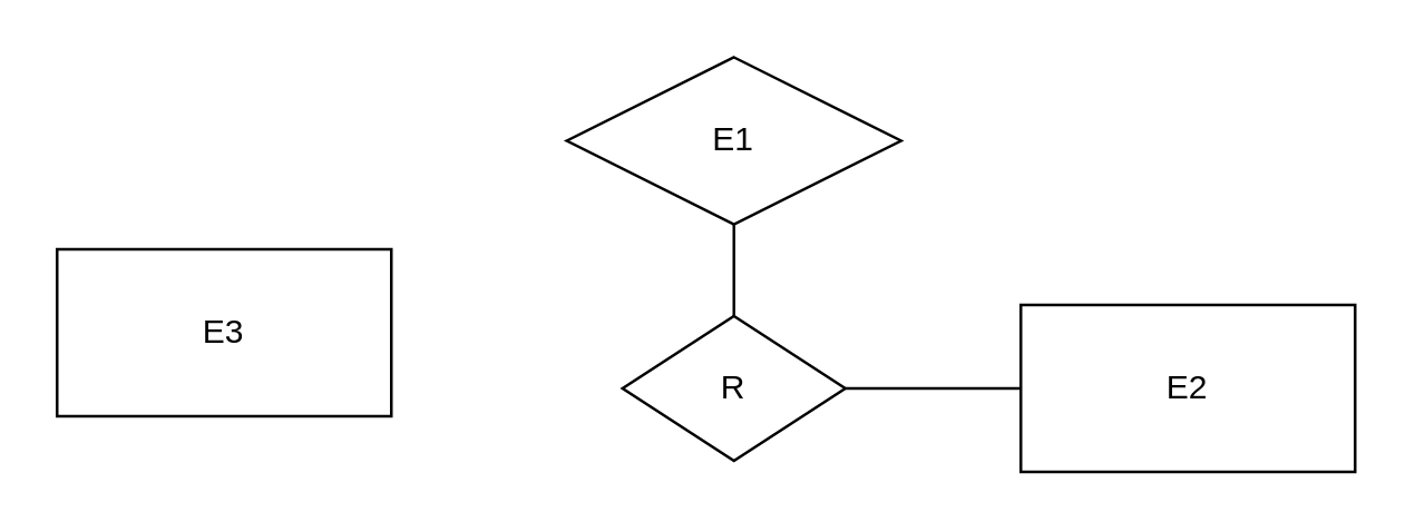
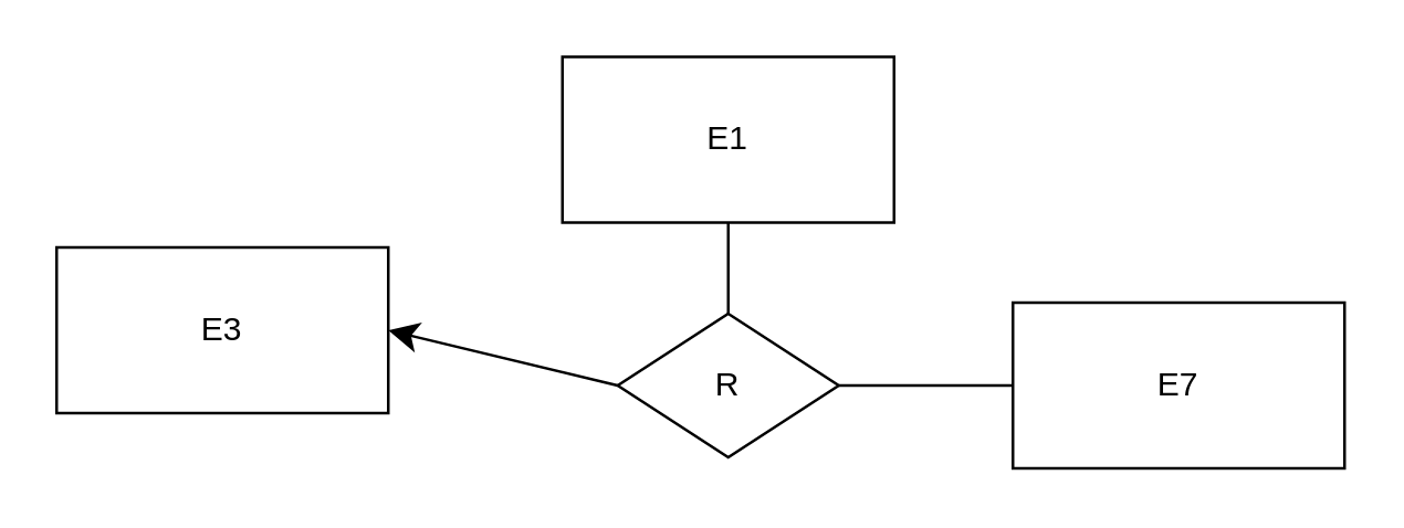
- <mxCell id="2" value="E1" style="rhombus;whiteSpace=wrap;html=1;" vertex="1" parent="1"><mxGeometry x="203" y="20" width="120" height="60" as="geometry" /></mxCell>
+ <mxCell id="2" value="E1" style="rounded=0;whiteSpace=wrap;html=1;" vertex="1" parent="1"><mxGeometry x="203" y="20" width="120" height="60" as="geometry" /></mxCell>
+ <mxCell id="6" value="" style="endArrow=classic;html=1;rounded=0;fontSize=12;startSize=8;endSize=8;curved=1;exitX=0;exitY=0.5;exitDx=0;exitDy=0;entryX=1;entryY=0.5;entryDx=0;entryDy=0;" edge="1" parent="1" source="3" target="5"><mxGeometry width="50" height="50" relative="1" as="geometry"><mxPoint x="238" y="164" as="sourcePoint" /><mxPoint x="288" y="114" as="targetPoint" /></mxGeometry></mxCell>
- <mxCell id="4" value="E2" style="rounded=0;whiteSpace=wrap;html=1;" vertex="1" parent="1"><mxGeometry x="366" y="109" width="120" height="60" as="geometry" /></mxCell>
+ <mxCell id="4" value="E7" style="rounded=0;whiteSpace=wrap;html=1;" vertex="1" parent="1"><mxGeometry x="366" y="109" width="120" height="60" as="geometry" /></mxCell>
